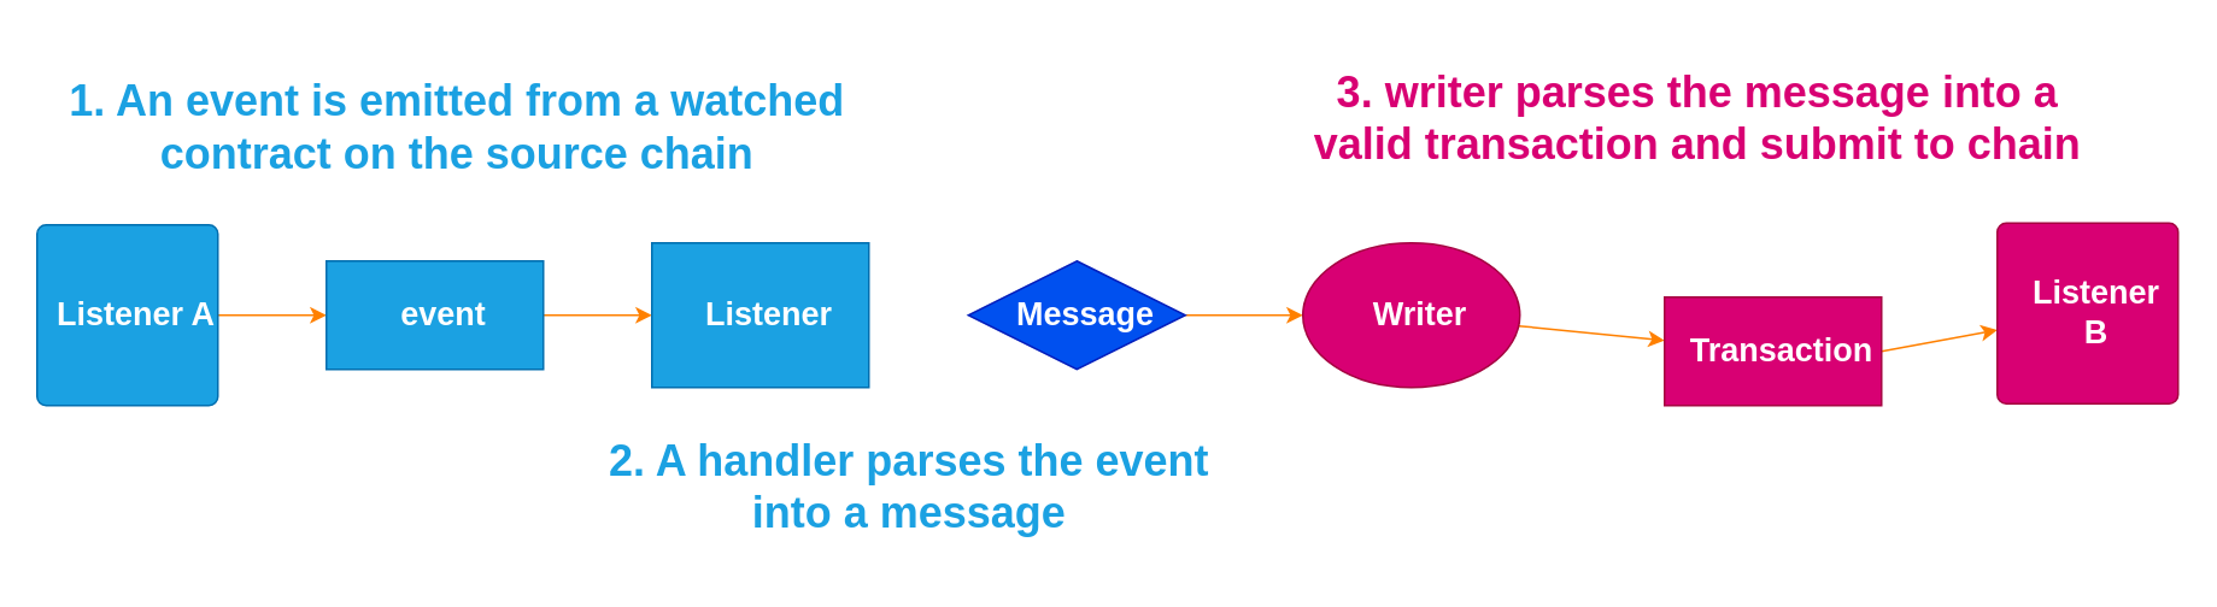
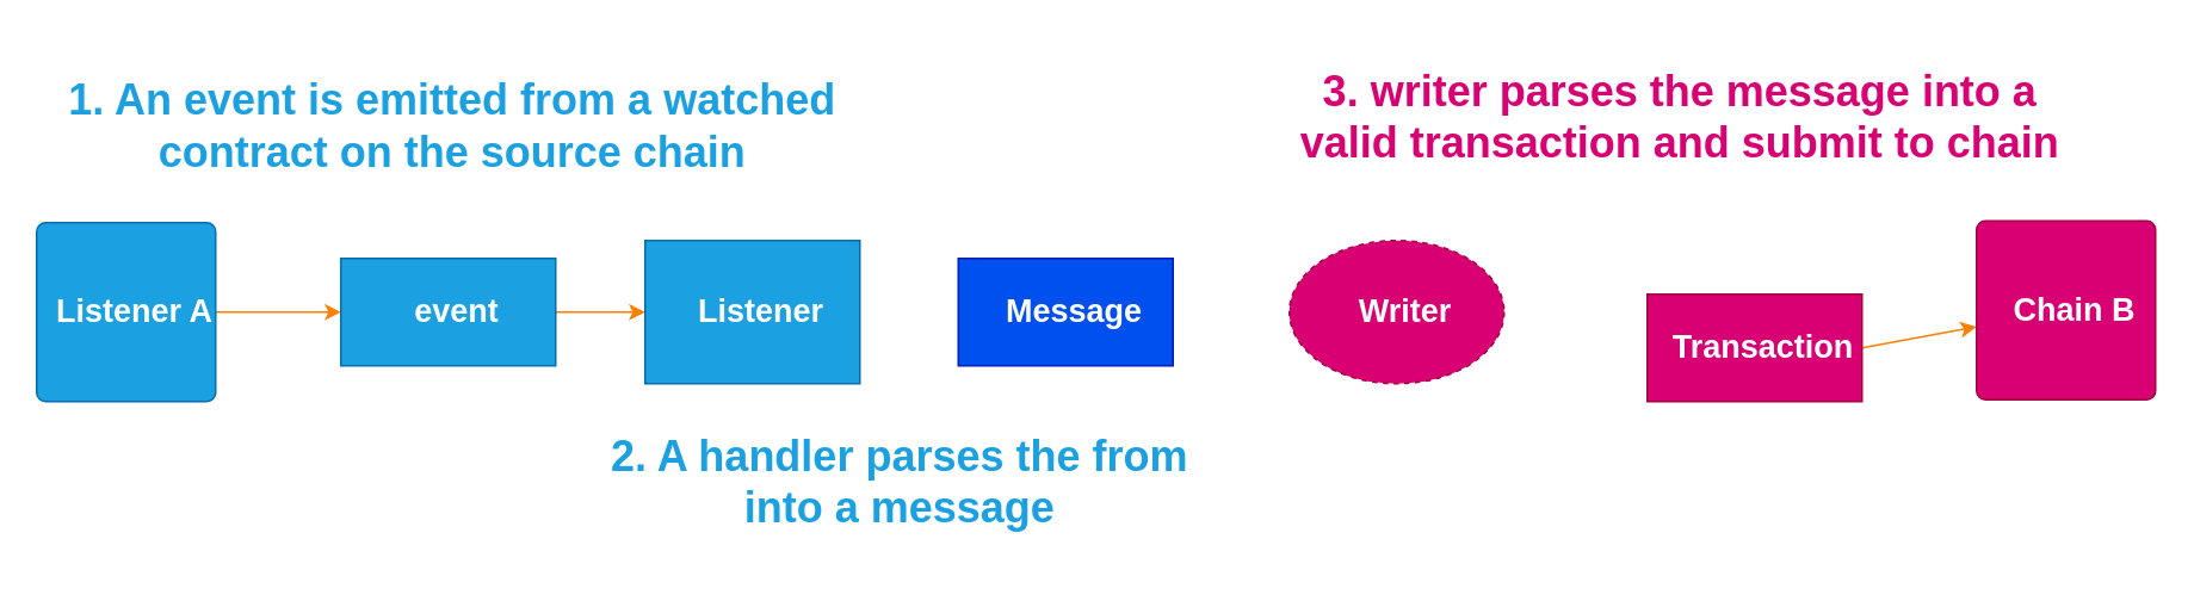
- <mxCell id="13" value="Listener B" style="html=1;shadow=0;dashed=0;shape=mxgraph.bootstrap.rrect;rSize=5;strokeColor=#A50040;strokeWidth=1;fontColor=#ffffff;whiteSpace=wrap;align=center;verticalAlign=middle;spacingLeft=10;fontStyle=1;fontSize=18;fillColor=#d80073;" parent="1" vertex="1"><mxGeometry x="1104" y="123" width="100" height="100" as="geometry" /></mxCell>
+ <mxCell id="13" value="Chain B" style="html=1;shadow=0;dashed=0;shape=mxgraph.bootstrap.rrect;rSize=5;strokeColor=#A50040;strokeWidth=1;fontColor=#ffffff;whiteSpace=wrap;align=center;verticalAlign=middle;spacingLeft=10;fontStyle=1;fontSize=18;fillColor=#d80073;" parent="1" vertex="1"><mxGeometry x="1104" y="123" width="100" height="100" as="geometry" /></mxCell>
- <mxCell id="5" value="event" style="whiteSpace=wrap;html=1;shadow=0;dashed=0;fontSize=18;fontColor=#ffffff;fontStyle=1;strokeColor=#006EAF;strokeWidth=1;spacingLeft=10;fillColor=#1ba1e2;" parent="1" vertex="1"><mxGeometry x="180" y="144" width="120" height="60" as="geometry" /></mxCell>
+ <mxCell id="5" value="event" style="whiteSpace=wrap;html=1;shadow=0;dashed=0;fontSize=18;fontColor=#ffffff;fontStyle=1;strokeColor=#006EAF;strokeWidth=1;spacingLeft=10;fillColor=#1ba1e2;" parent="1" vertex="1"><mxGeometry x="190" y="144" width="120" height="60" as="geometry" /></mxCell>
- <mxCell id="7" value="Message" style="rhombus;whiteSpace=wrap;html=1;shadow=0;dashed=0;fontSize=18;fontColor=#ffffff;fontStyle=1;strokeColor=#001DBC;strokeWidth=1;fillColor=#0050ef;spacingLeft=10;" parent="1" vertex="1"><mxGeometry x="535" y="144" width="120" height="60" as="geometry" /></mxCell>
+ <mxCell id="7" value="Message" style="whiteSpace=wrap;html=1;shadow=0;dashed=0;fontSize=18;fontColor=#ffffff;fontStyle=1;strokeColor=#001DBC;strokeWidth=1;fillColor=#0050ef;spacingLeft=10;" parent="1" vertex="1"><mxGeometry x="535" y="144" width="120" height="60" as="geometry" /></mxCell>
- <mxCell id="6" value="" style="edgeStyle=none;rounded=0;orthogonalLoop=1;jettySize=auto;html=1;strokeColor=#FF8000;fontColor=#FF8000;" parent="1" source="7" target="9" edge="1"><mxGeometry relative="1" as="geometry" /></mxCell>
- <mxCell id="9" value="Writer" style="ellipse;whiteSpace=wrap;html=1;shadow=0;dashed=0;fontSize=18;fontColor=#ffffff;fontStyle=1;strokeColor=#A50040;strokeWidth=1;fillColor=#d80073;spacingLeft=10;" parent="1" vertex="1"><mxGeometry x="720" y="134" width="120" height="80" as="geometry" /></mxCell>
+ <mxCell id="9" value="Writer" style="ellipse;whiteSpace=wrap;html=1;shadow=0;dashed=1;fontSize=18;fontColor=#ffffff;fontStyle=1;strokeColor=#A50040;strokeWidth=1;fillColor=#d80073;spacingLeft=10;" parent="1" vertex="1"><mxGeometry x="720" y="134" width="120" height="80" as="geometry" /></mxCell>
- <mxCell id="8" value="" style="edgeStyle=none;rounded=0;orthogonalLoop=1;jettySize=auto;html=1;strokeColor=#FF8000;fontColor=#FF8000;" parent="1" source="9" target="12" edge="1"><mxGeometry relative="1" as="geometry" /></mxCell>
- <mxCell id="15" value="&lt;font color=&quot;#1ba1e2&quot;&gt;2. A handler parses the event &lt;br&gt;into a message&lt;/font&gt;" style="text;strokeColor=none;fillColor=none;html=1;fontSize=24;fontStyle=1;verticalAlign=middle;align=center;fontColor=#FF8000;" parent="1" vertex="1"><mxGeometry x="290" y="224" width="424" height="90" as="geometry" /></mxCell>
+ <mxCell id="15" value="&lt;font color=&quot;#1ba1e2&quot;&gt;2. A handler parses the from &lt;br&gt;into a message&lt;/font&gt;" style="text;strokeColor=none;fillColor=none;html=1;fontSize=24;fontStyle=1;verticalAlign=middle;align=center;fontColor=#FF8000;" parent="1" vertex="1"><mxGeometry x="290" y="224" width="424" height="90" as="geometry" /></mxCell>
